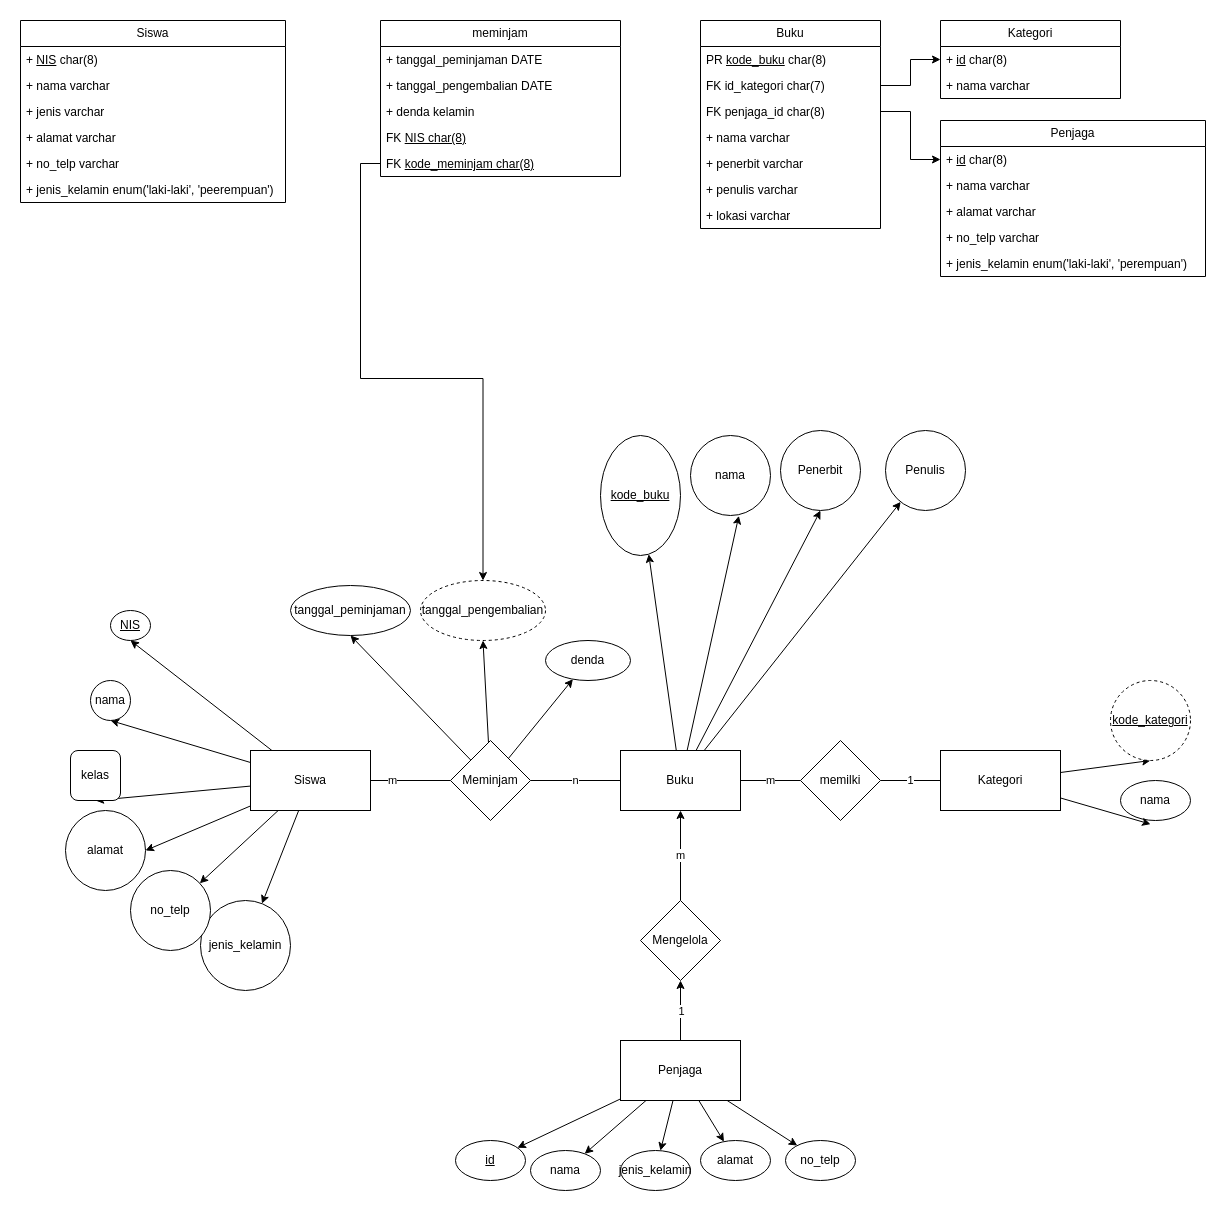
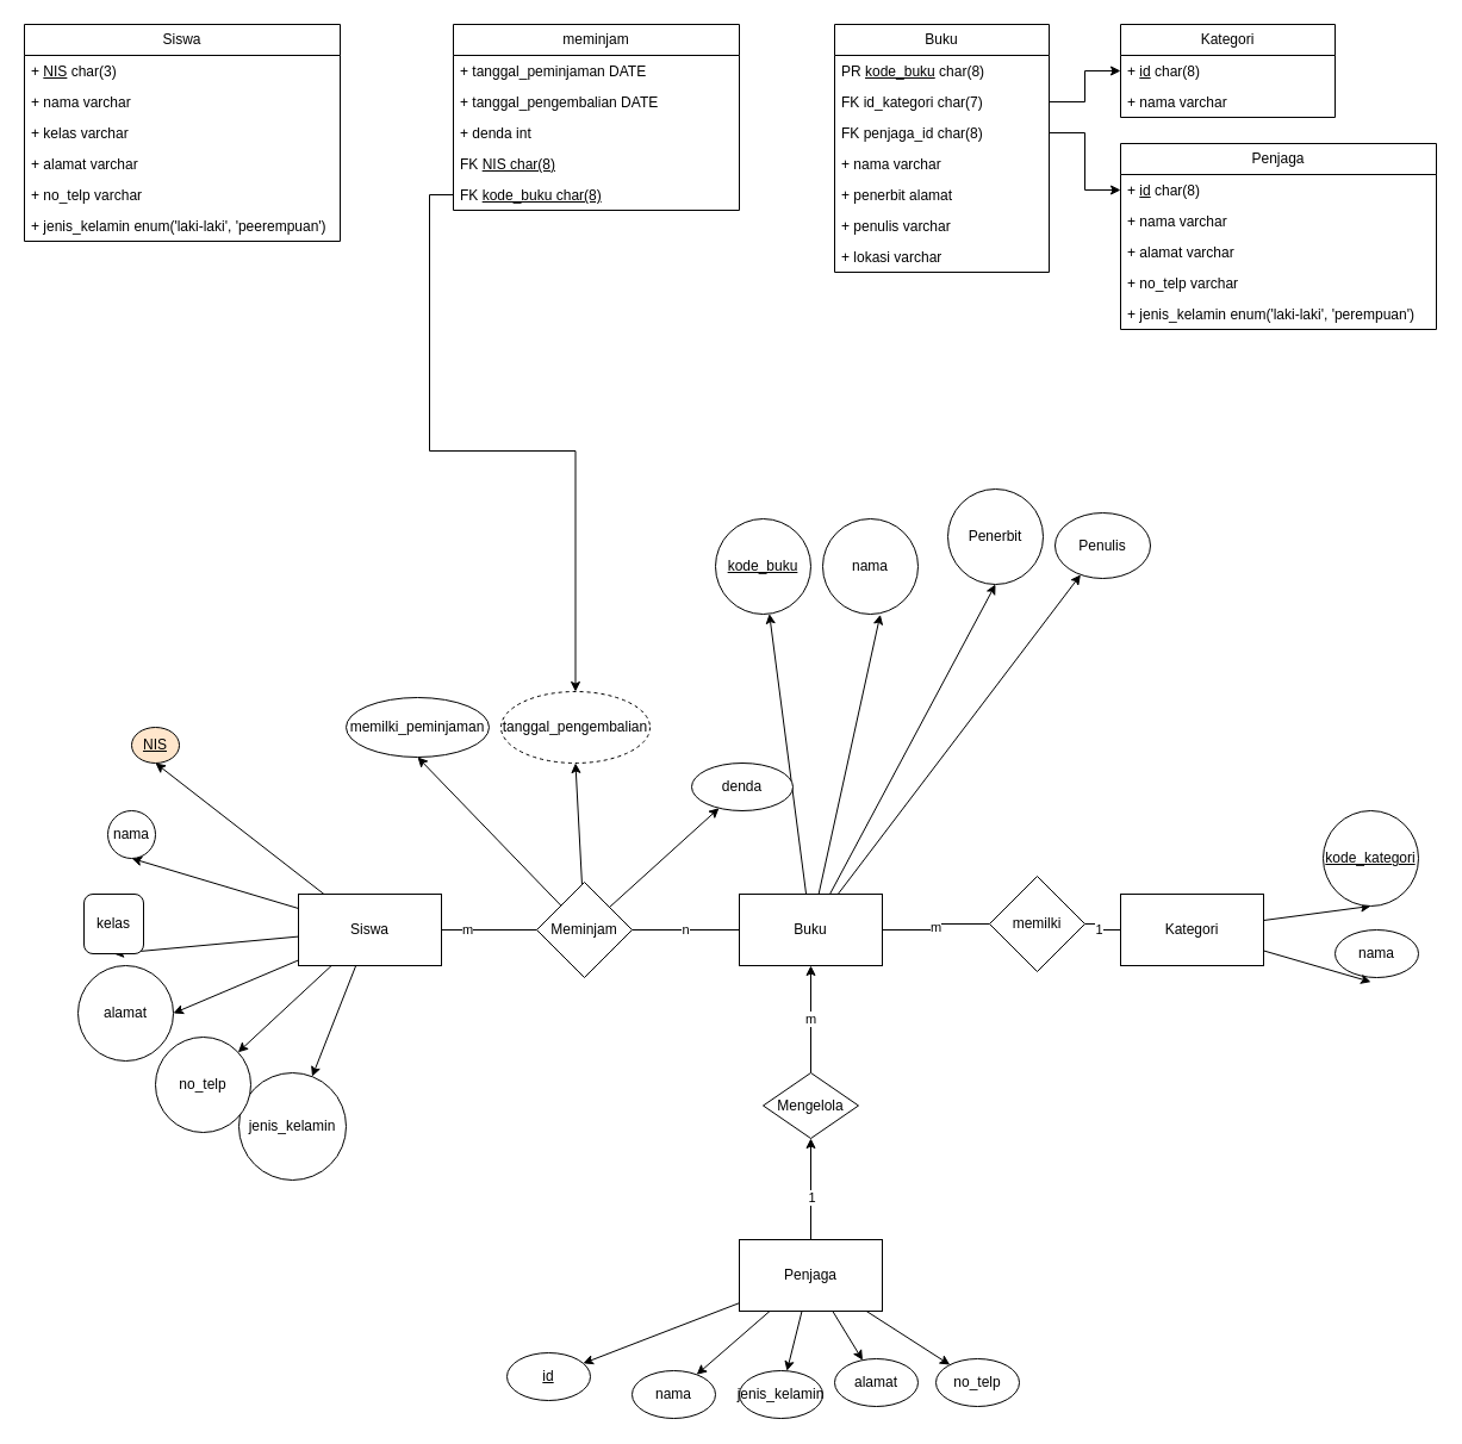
- <mxCell id="59" value="+ &lt;u&gt;NIS&lt;/u&gt;&amp;nbsp;char(8)" style="text;strokeColor=none;fillColor=none;align=left;verticalAlign=top;spacingLeft=4;spacingRight=4;overflow=hidden;rotatable=0;points=[[0,0.5],[1,0.5]];portConstraint=eastwest;whiteSpace=wrap;html=1;" vertex="1" parent="58"><mxGeometry y="26" width="265" height="26" as="geometry" /></mxCell>
+ <mxCell id="59" value="+ &lt;u&gt;NIS&lt;/u&gt;&amp;nbsp;char(3)" style="text;strokeColor=none;fillColor=none;align=left;verticalAlign=top;spacingLeft=4;spacingRight=4;overflow=hidden;rotatable=0;points=[[0,0.5],[1,0.5]];portConstraint=eastwest;whiteSpace=wrap;html=1;" vertex="1" parent="58"><mxGeometry y="26" width="265" height="26" as="geometry" /></mxCell>
- <mxCell id="61" value="+ jenis varchar" style="text;strokeColor=none;fillColor=none;align=left;verticalAlign=top;spacingLeft=4;spacingRight=4;overflow=hidden;rotatable=0;points=[[0,0.5],[1,0.5]];portConstraint=eastwest;whiteSpace=wrap;html=1;" vertex="1" parent="58"><mxGeometry y="78" width="265" height="26" as="geometry" /></mxCell>
+ <mxCell id="61" value="+ kelas varchar" style="text;strokeColor=none;fillColor=none;align=left;verticalAlign=top;spacingLeft=4;spacingRight=4;overflow=hidden;rotatable=0;points=[[0,0.5],[1,0.5]];portConstraint=eastwest;whiteSpace=wrap;html=1;" vertex="1" parent="58"><mxGeometry y="78" width="265" height="26" as="geometry" /></mxCell>
- <mxCell id="87" value="+ denda kelamin" style="text;strokeColor=none;fillColor=none;align=left;verticalAlign=top;spacingLeft=4;spacingRight=4;overflow=hidden;rotatable=0;points=[[0,0.5],[1,0.5]];portConstraint=eastwest;whiteSpace=wrap;html=1;" vertex="1" parent="84"><mxGeometry y="78" width="240" height="26" as="geometry" /></mxCell>
+ <mxCell id="87" value="+ denda int" style="text;strokeColor=none;fillColor=none;align=left;verticalAlign=top;spacingLeft=4;spacingRight=4;overflow=hidden;rotatable=0;points=[[0,0.5],[1,0.5]];portConstraint=eastwest;whiteSpace=wrap;html=1;" vertex="1" parent="84"><mxGeometry y="78" width="240" height="26" as="geometry" /></mxCell>
- <mxCell id="89" value="FK &lt;u&gt;kode_meminjam&amp;nbsp;char(8)&lt;/u&gt;" style="text;strokeColor=none;fillColor=none;align=left;verticalAlign=top;spacingLeft=4;spacingRight=4;overflow=hidden;rotatable=0;points=[[0,0.5],[1,0.5]];portConstraint=eastwest;whiteSpace=wrap;html=1;" vertex="1" parent="84"><mxGeometry y="130" width="240" height="26" as="geometry" /></mxCell>
+ <mxCell id="89" value="FK &lt;u&gt;kode_buku&amp;nbsp;char(8)&lt;/u&gt;" style="text;strokeColor=none;fillColor=none;align=left;verticalAlign=top;spacingLeft=4;spacingRight=4;overflow=hidden;rotatable=0;points=[[0,0.5],[1,0.5]];portConstraint=eastwest;whiteSpace=wrap;html=1;" vertex="1" parent="84"><mxGeometry y="130" width="240" height="26" as="geometry" /></mxCell>
- <mxCell id="70" value="+ penerbit varchar" style="text;strokeColor=none;fillColor=none;align=left;verticalAlign=top;spacingLeft=4;spacingRight=4;overflow=hidden;rotatable=0;points=[[0,0.5],[1,0.5]];portConstraint=eastwest;whiteSpace=wrap;html=1;" vertex="1" parent="65"><mxGeometry y="130" width="180" height="26" as="geometry" /></mxCell>
+ <mxCell id="70" value="+ penerbit alamat" style="text;strokeColor=none;fillColor=none;align=left;verticalAlign=top;spacingLeft=4;spacingRight=4;overflow=hidden;rotatable=0;points=[[0,0.5],[1,0.5]];portConstraint=eastwest;whiteSpace=wrap;html=1;" vertex="1" parent="65"><mxGeometry y="130" width="180" height="26" as="geometry" /></mxCell>
- <mxCell id="43" value="Penerbit" style="ellipse;whiteSpace=wrap;html=1;aspect=fixed;" vertex="1" parent="1"><mxGeometry x="780" y="430" width="80" height="80" as="geometry" /></mxCell>
+ <mxCell id="43" value="Penerbit" style="ellipse;whiteSpace=wrap;html=1;aspect=fixed;" vertex="1" parent="1"><mxGeometry x="795" y="410" width="80" height="80" as="geometry" /></mxCell>
- <mxCell id="44" value="Penulis" style="ellipse;whiteSpace=wrap;html=1;aspect=fixed;" vertex="1" parent="1"><mxGeometry x="885" y="430" width="80" height="80" as="geometry" /></mxCell>
+ <mxCell id="44" value="Penulis" style="ellipse;whiteSpace=wrap;html=1;aspect=fixed;" vertex="1" parent="1"><mxGeometry x="885" y="430" width="80" height="55" as="geometry" /></mxCell>
- <mxCell id="41" value="&lt;u&gt;kode_buku&lt;/u&gt;" style="ellipse;whiteSpace=wrap;html=1;aspect=fixed;" vertex="1" parent="1"><mxGeometry x="600" y="435" width="80" height="120" as="geometry" /></mxCell>
+ <mxCell id="41" value="&lt;u&gt;kode_buku&lt;/u&gt;" style="ellipse;whiteSpace=wrap;html=1;aspect=fixed;" vertex="1" parent="1"><mxGeometry x="600" y="435" width="80" height="80" as="geometry" /></mxCell>
- <mxCell id="54" value="tanggal_peminjaman" style="ellipse;whiteSpace=wrap;html=1;" vertex="1" parent="1"><mxGeometry x="290" y="585" width="120" height="50" as="geometry" /></mxCell>
+ <mxCell id="54" value="memilki_peminjaman" style="ellipse;whiteSpace=wrap;html=1;" vertex="1" parent="1"><mxGeometry x="290" y="585" width="120" height="50" as="geometry" /></mxCell>
- <mxCell id="35" value="&lt;u&gt;NIS&lt;/u&gt;" style="ellipse;whiteSpace=wrap;html=1;" vertex="1" parent="1"><mxGeometry x="110" y="610" width="40" height="30" as="geometry" /></mxCell>
+ <mxCell id="35" value="&lt;u&gt;NIS&lt;/u&gt;" style="ellipse;whiteSpace=wrap;html=1;fillColor=#ffe6cc;" vertex="1" parent="1"><mxGeometry x="110" y="610" width="40" height="30" as="geometry" /></mxCell>
- <mxCell id="56" value="denda" style="ellipse;whiteSpace=wrap;html=1;" vertex="1" parent="1"><mxGeometry x="545" y="640" width="85" height="40" as="geometry" /></mxCell>
+ <mxCell id="56" value="denda" style="ellipse;whiteSpace=wrap;html=1;" vertex="1" parent="1"><mxGeometry x="580" y="640" width="85" height="40" as="geometry" /></mxCell>
- <mxCell id="51" value="&lt;u&gt;kode_kategori&lt;/u&gt;" style="ellipse;whiteSpace=wrap;html=1;aspect=fixed;dashed=1;" vertex="1" parent="1"><mxGeometry x="1110" y="680" width="80" height="80" as="geometry" /></mxCell>
+ <mxCell id="51" value="&lt;u&gt;kode_kategori&lt;/u&gt;" style="ellipse;whiteSpace=wrap;html=1;aspect=fixed;" vertex="1" parent="1"><mxGeometry x="1110" y="680" width="80" height="80" as="geometry" /></mxCell>
- <mxCell id="34" value="memilki" style="rhombus;whiteSpace=wrap;html=1;" vertex="1" parent="1"><mxGeometry x="800" y="740" width="80" height="80" as="geometry" /></mxCell>
+ <mxCell id="34" value="memilki" style="rhombus;whiteSpace=wrap;html=1;" vertex="1" parent="1"><mxGeometry x="830" y="735" width="80" height="80" as="geometry" /></mxCell>
- <mxCell id="29" value="Mengelola" style="rhombus;whiteSpace=wrap;html=1;" vertex="1" parent="1"><mxGeometry x="640" y="900" width="80" height="80" as="geometry" /></mxCell>
+ <mxCell id="29" value="Mengelola" style="rhombus;whiteSpace=wrap;html=1;" vertex="1" parent="1"><mxGeometry x="640" y="900" width="80" height="55" as="geometry" /></mxCell>
- <mxCell id="46" value="&lt;u&gt;id&lt;/u&gt;" style="ellipse;whiteSpace=wrap;html=1;" vertex="1" parent="1"><mxGeometry x="455" y="1140" width="70" height="40" as="geometry" /></mxCell>
+ <mxCell id="46" value="&lt;u&gt;id&lt;/u&gt;" style="ellipse;whiteSpace=wrap;html=1;" vertex="1" parent="1"><mxGeometry x="425" y="1135" width="70" height="40" as="geometry" /></mxCell>
